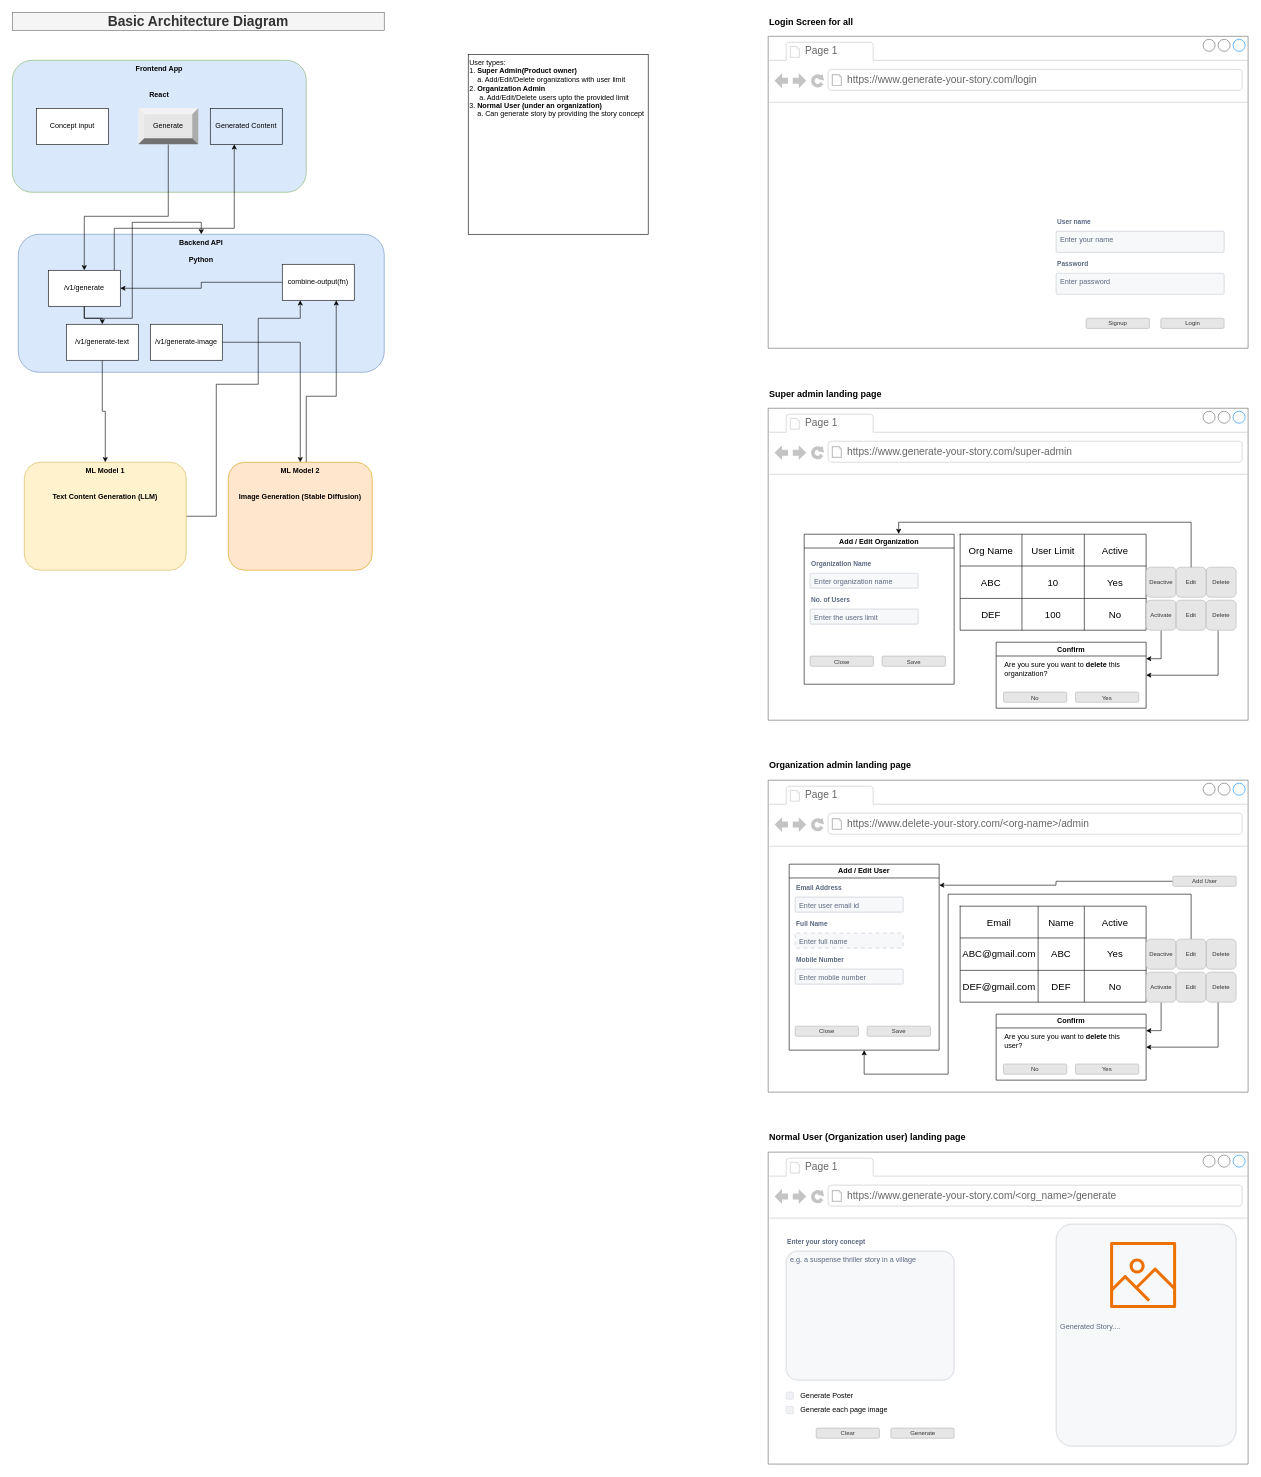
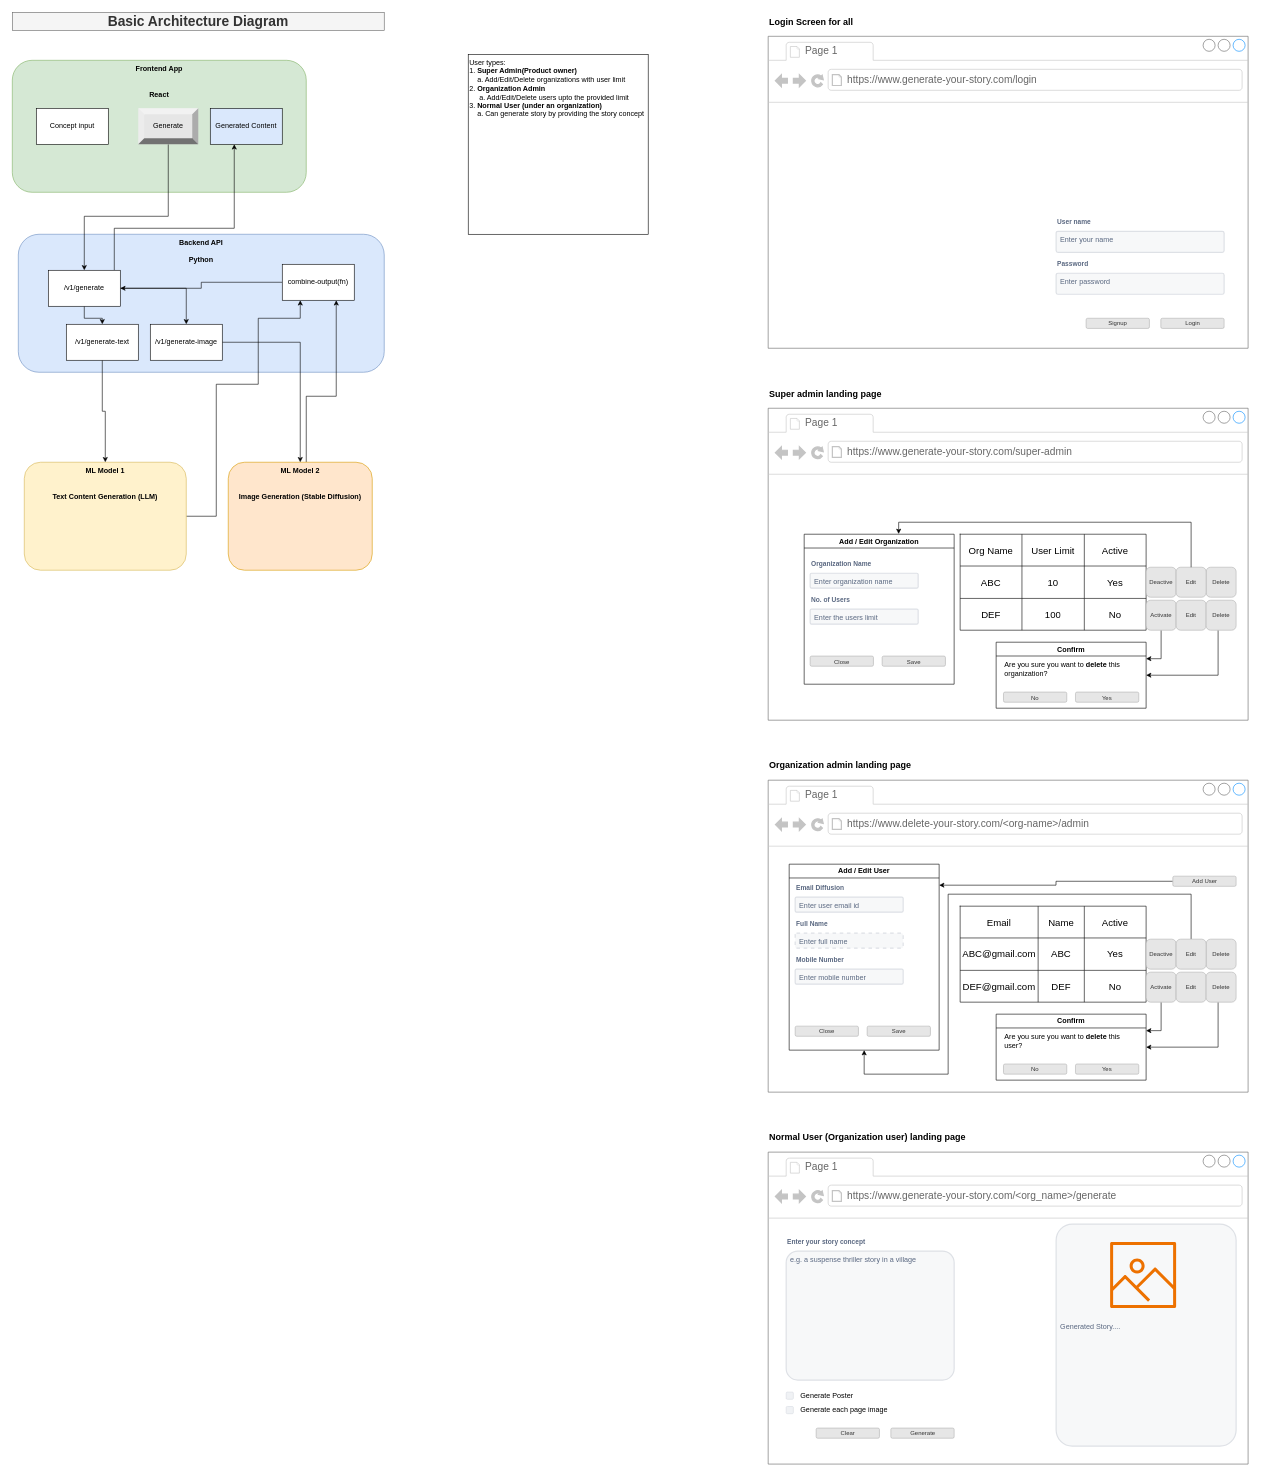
- <mxCell id="36" value="&lt;div&gt;Frontend App&lt;/div&gt;&lt;div&gt;&lt;br&gt;&lt;/div&gt;&lt;div&gt;&lt;br&gt;&lt;/div&gt;&lt;div&gt;React&lt;br&gt;&lt;/div&gt;" style="rounded=1;whiteSpace=wrap;html=1;horizontal=1;verticalAlign=top;fontStyle=1;fillColor=#dae8fc;strokeColor=#82b366;" vertex="1" parent="1"><mxGeometry x="20" y="100" width="490" height="220" as="geometry" /></mxCell>
+ <mxCell id="36" value="&lt;div&gt;Frontend App&lt;/div&gt;&lt;div&gt;&lt;br&gt;&lt;/div&gt;&lt;div&gt;&lt;br&gt;&lt;/div&gt;&lt;div&gt;React&lt;br&gt;&lt;/div&gt;" style="rounded=1;whiteSpace=wrap;html=1;horizontal=1;verticalAlign=top;fontStyle=1;fillColor=#d5e8d4;strokeColor=#82b366;" vertex="1" parent="1"><mxGeometry x="20" y="100" width="490" height="220" as="geometry" /></mxCell>
- <mxCell id="51" style="edgeStyle=orthogonalEdgeStyle;rounded=0;orthogonalLoop=1;jettySize=auto;html=1;" edge="1" parent="1" source="53" target="37"><mxGeometry relative="1" as="geometry" /></mxCell>
+ <mxCell id="51" style="edgeStyle=orthogonalEdgeStyle;rounded=0;orthogonalLoop=1;jettySize=auto;html=1;" edge="1" parent="1" source="53" target="49"><mxGeometry relative="1" as="geometry" /></mxCell>
- <mxCell id="114" value="Email Address" style="fillColor=none;strokeColor=none;html=1;fontSize=11;fontStyle=0;align=left;fontColor=#596780;fontStyle=1;fontSize=11" vertex="1" parent="113"><mxGeometry x="10" y="30" width="240" height="20" as="geometry" /></mxCell>
+ <mxCell id="114" value="Email Diffusion" style="fillColor=none;strokeColor=none;html=1;fontSize=11;fontStyle=0;align=left;fontColor=#596780;fontStyle=1;fontSize=11" vertex="1" parent="113"><mxGeometry x="10" y="30" width="240" height="20" as="geometry" /></mxCell>
